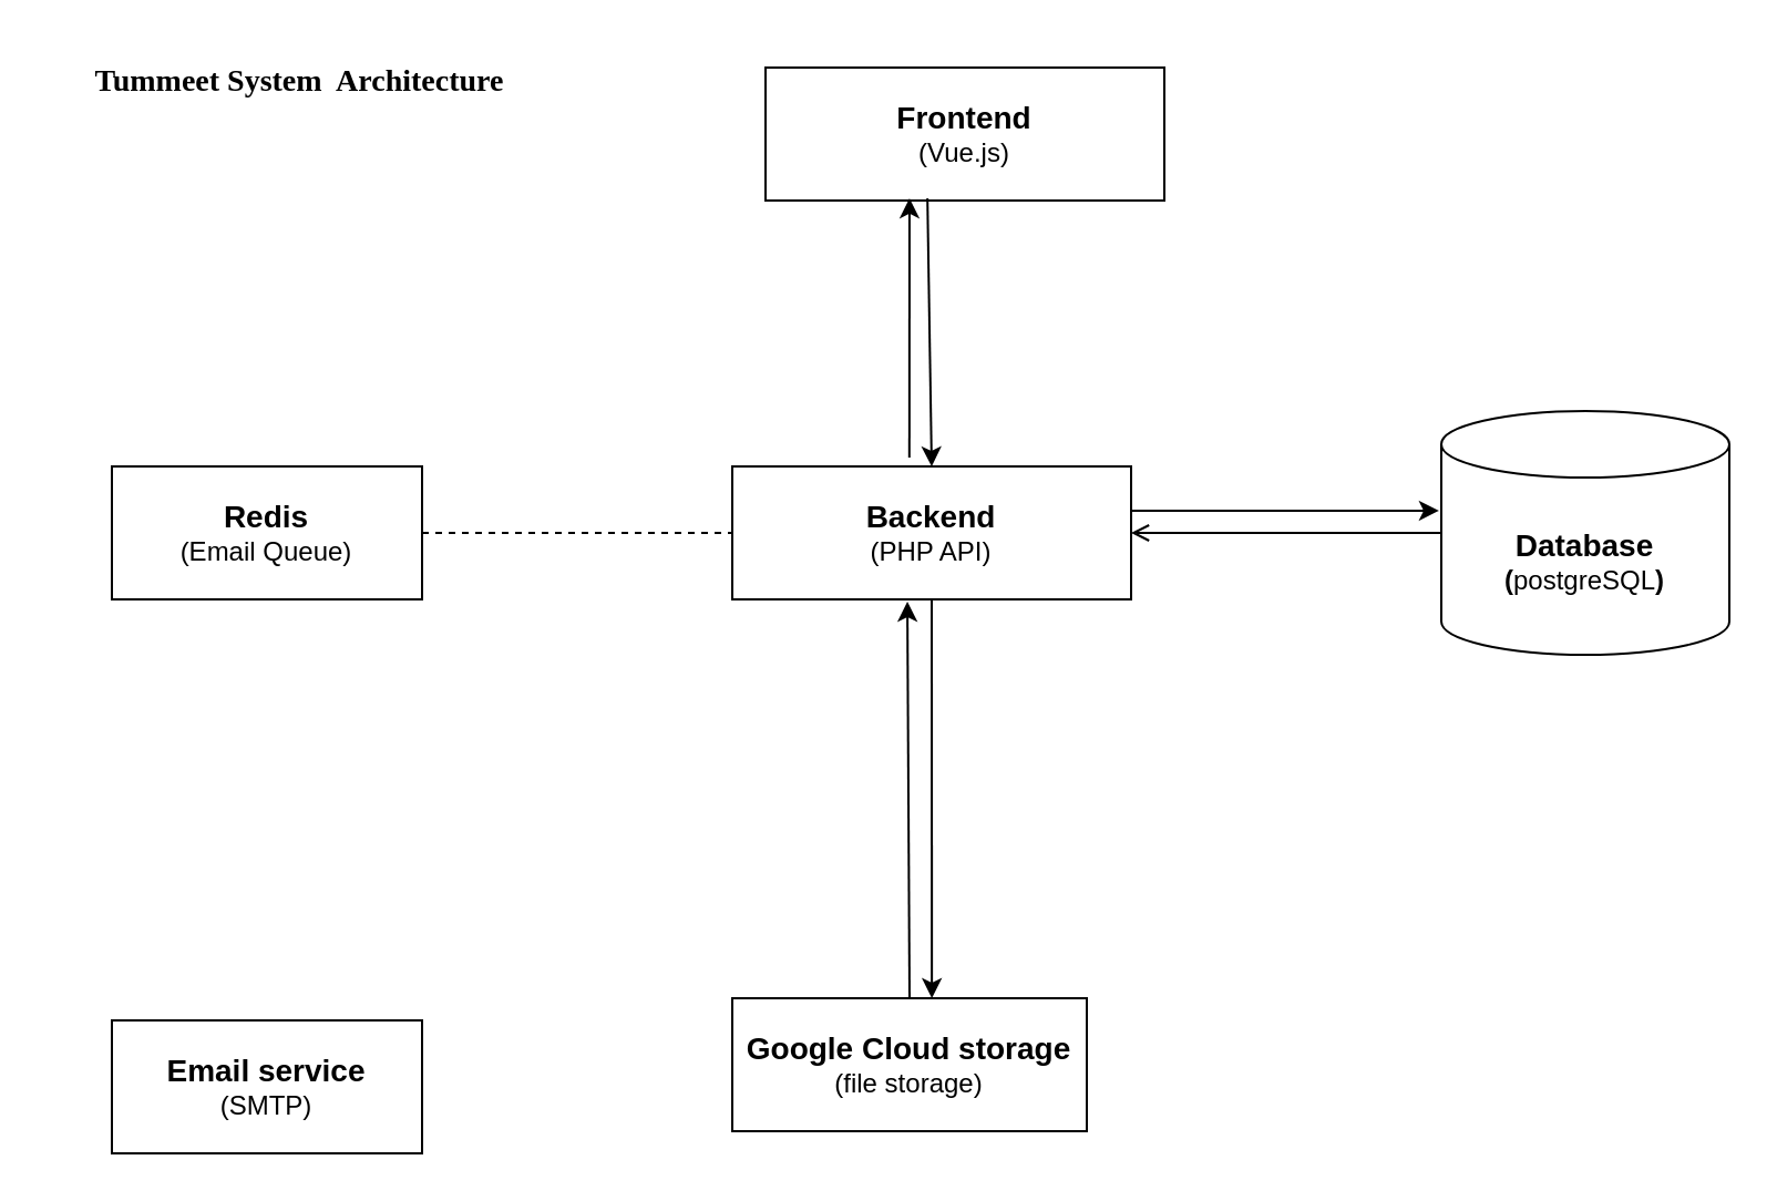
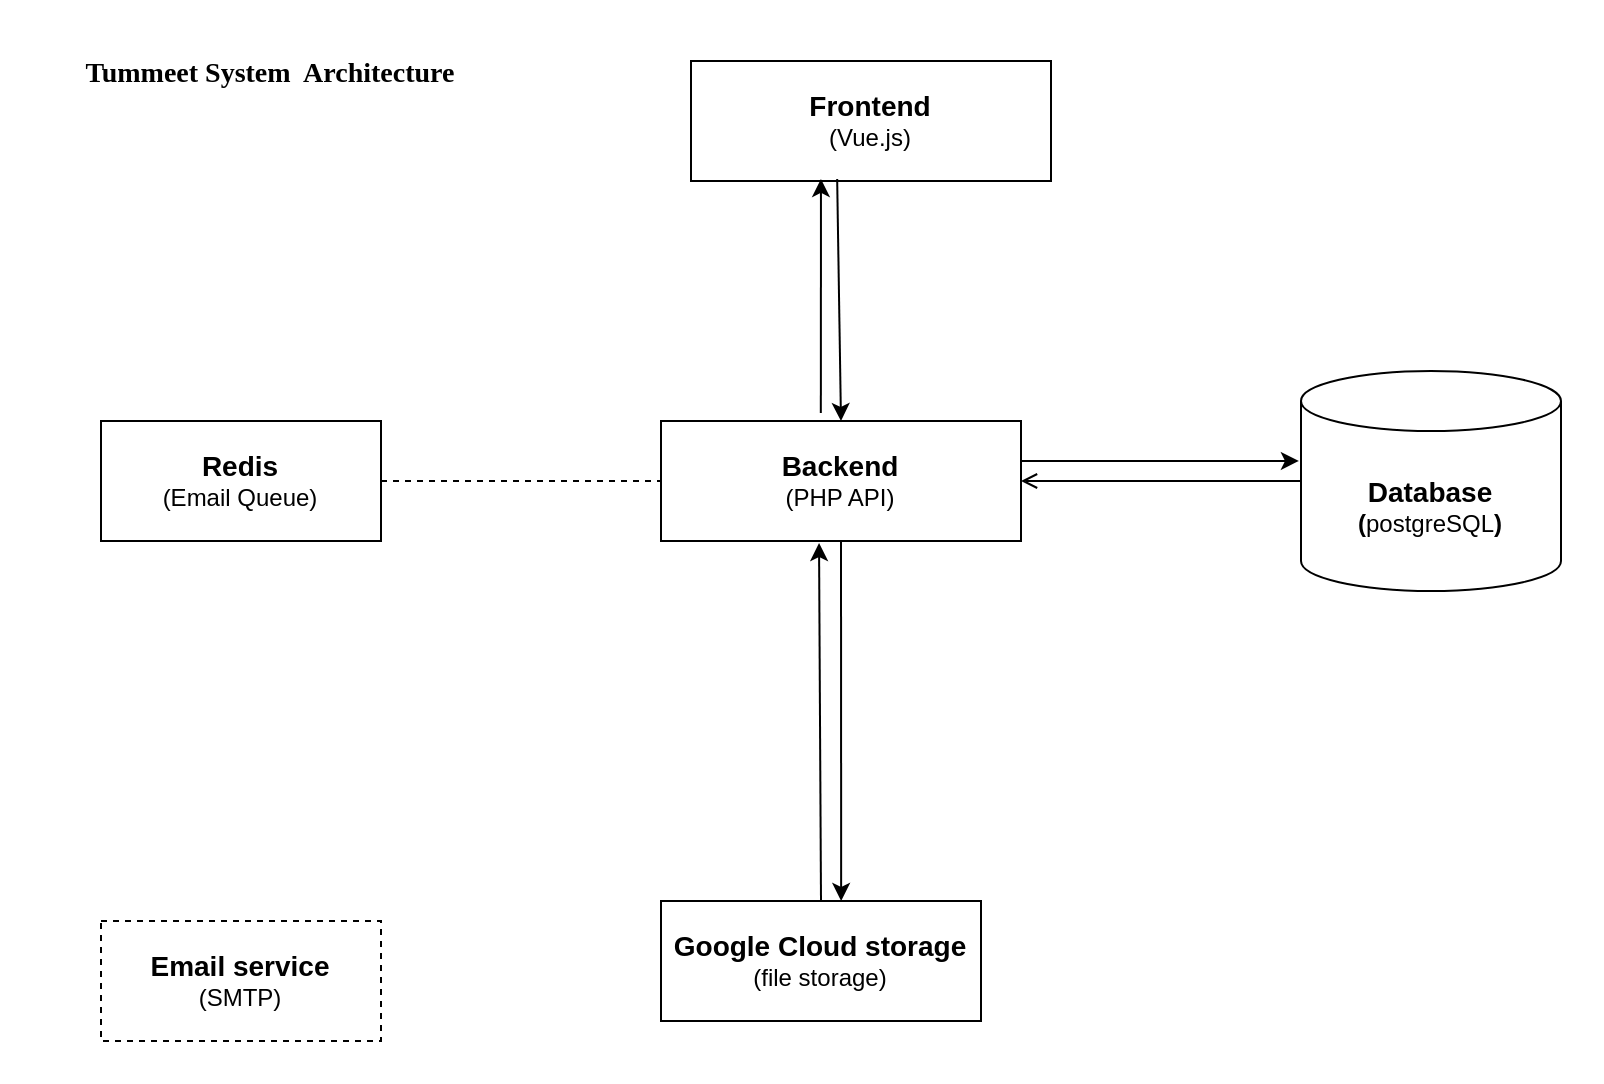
- <mxCell id="7" value="&lt;div&gt;&lt;font style=&quot;font-size: 14px;&quot;&gt;&lt;b&gt;Email service&lt;/b&gt;&lt;/font&gt;&lt;/div&gt;&lt;div&gt;(SMTP)&lt;br&gt;&lt;/div&gt;" style="rounded=0;whiteSpace=wrap;html=1;" parent="1" vertex="1"><mxGeometry x="50" y="460" width="140" height="60" as="geometry" /></mxCell>
+ <mxCell id="7" value="&lt;div&gt;&lt;font style=&quot;font-size: 14px;&quot;&gt;&lt;b&gt;Email service&lt;/b&gt;&lt;/font&gt;&lt;/div&gt;&lt;div&gt;(SMTP)&lt;br&gt;&lt;/div&gt;" style="rounded=0;whiteSpace=wrap;html=1;dashed=1;" parent="1" vertex="1"><mxGeometry x="50" y="460" width="140" height="60" as="geometry" /></mxCell>
